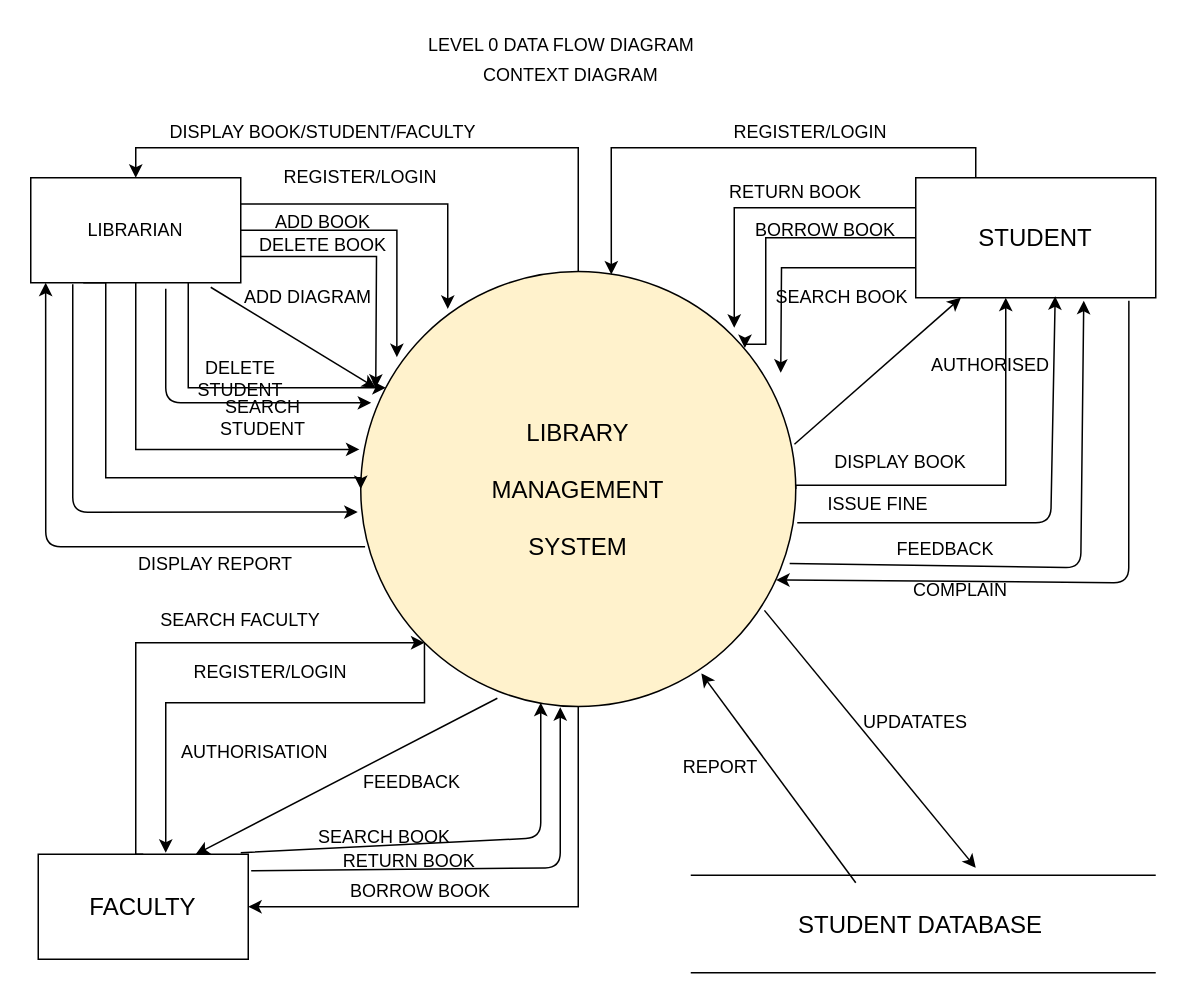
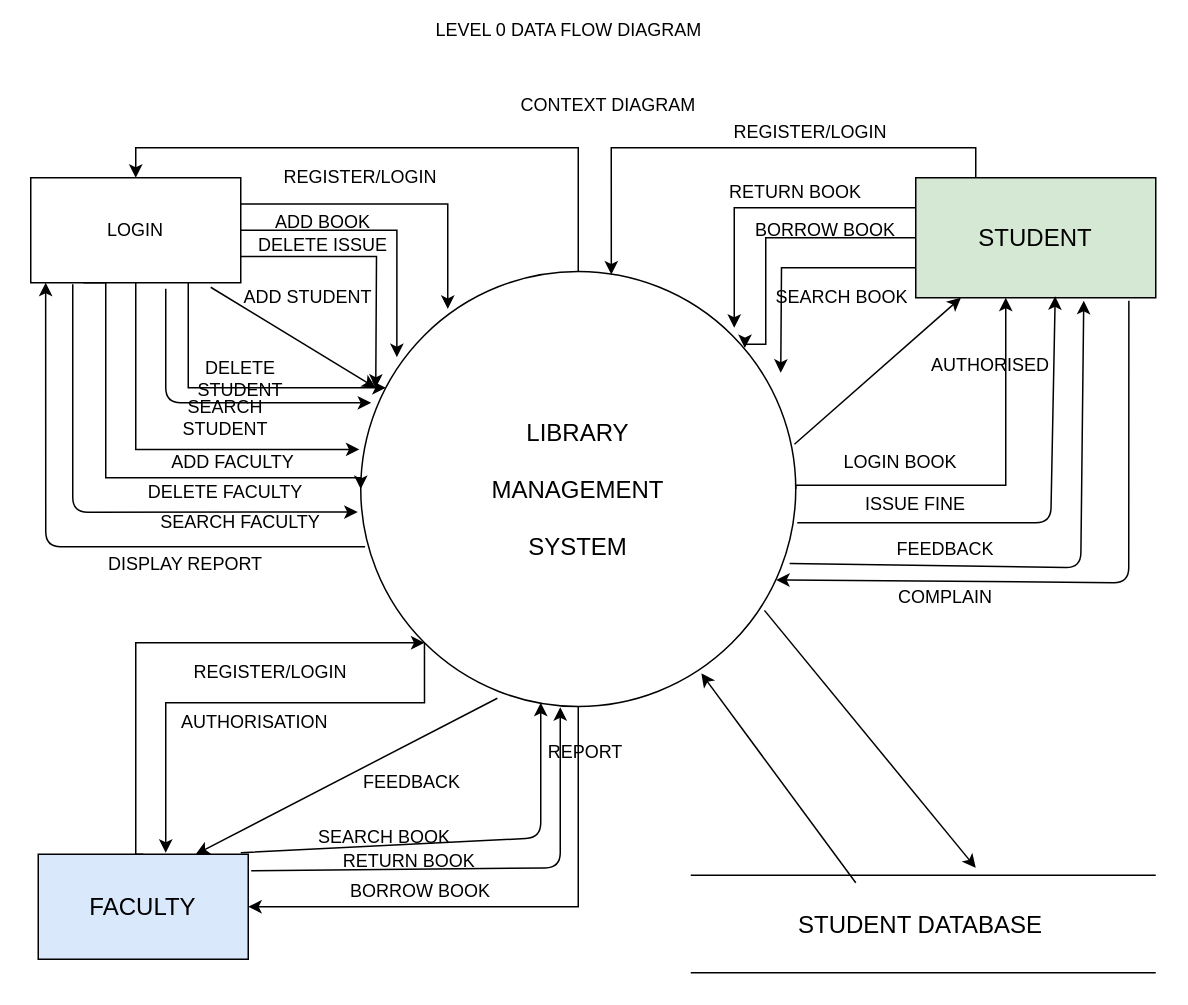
- <mxCell id="32" value="&amp;nbsp;LEVEL 0 DATA FLOW DIAGRAM" style="text;html=1;resizable=0;points=[];autosize=1;align=left;verticalAlign=top;spacingTop=-4;" parent="1" vertex="1"><mxGeometry x="280" y="20" width="190" height="20" as="geometry" /></mxCell>
+ <mxCell id="32" value="&amp;nbsp;LEVEL 0 DATA FLOW DIAGRAM" style="text;html=1;resizable=0;points=[];autosize=1;align=left;verticalAlign=top;spacingTop=-4;" parent="1" vertex="1"><mxGeometry x="285" y="10" width="190" height="20" as="geometry" /></mxCell>
- <mxCell id="67" value="CONTEXT DIAGRAM" style="text;html=1;resizable=0;points=[];autosize=1;align=left;verticalAlign=top;spacingTop=-4;" vertex="1" parent="1"><mxGeometry x="320" y="40" width="130" height="20" as="geometry" /></mxCell>
+ <mxCell id="67" value="CONTEXT DIAGRAM" style="text;html=1;resizable=0;points=[];autosize=1;align=left;verticalAlign=top;spacingTop=-4;" vertex="1" parent="1"><mxGeometry x="345" y="60" width="130" height="20" as="geometry" /></mxCell>
- <mxCell id="55" value="DISPLAY BOOK/STUDENT/FACULTY" style="text;html=1;strokeColor=none;fillColor=none;align=center;verticalAlign=middle;whiteSpace=wrap;rounded=0;" vertex="1" parent="1"><mxGeometry x="100" y="78" width="230" height="20" as="geometry" /></mxCell>
- <mxCell id="14" value="LIBRARIAN" style="rounded=0;whiteSpace=wrap;html=1;" parent="1" vertex="1"><mxGeometry x="20" y="118" width="140" height="70" as="geometry" /></mxCell>
+ <mxCell id="14" value="LOGIN" style="rounded=0;whiteSpace=wrap;html=1;" parent="1" vertex="1"><mxGeometry x="20" y="118" width="140" height="70" as="geometry" /></mxCell>
- <mxCell id="19" value="&lt;font size=&quot;3&quot;&gt;STUDENT&lt;/font&gt;" style="rounded=0;whiteSpace=wrap;html=1;" parent="1" vertex="1"><mxGeometry x="610" y="118" width="160" height="80" as="geometry" /></mxCell>
+ <mxCell id="19" value="&lt;font size=&quot;3&quot;&gt;STUDENT&lt;/font&gt;" style="rounded=0;whiteSpace=wrap;html=1;fillColor=#d5e8d4;" parent="1" vertex="1"><mxGeometry x="610" y="118" width="160" height="80" as="geometry" /></mxCell>
- <mxCell id="43" value="DELETE BOOK" style="text;html=1;strokeColor=none;fillColor=none;align=center;verticalAlign=middle;whiteSpace=wrap;rounded=0;" vertex="1" parent="1"><mxGeometry x="165" y="153" width="100" height="20" as="geometry" /></mxCell>
+ <mxCell id="43" value="DELETE ISSUE" style="text;html=1;strokeColor=none;fillColor=none;align=center;verticalAlign=middle;whiteSpace=wrap;rounded=0;" vertex="1" parent="1"><mxGeometry x="165" y="153" width="100" height="20" as="geometry" /></mxCell>
- <mxCell id="44" value="ADD DIAGRAM" style="text;html=1;strokeColor=none;fillColor=none;align=center;verticalAlign=middle;whiteSpace=wrap;rounded=0;" vertex="1" parent="1"><mxGeometry x="160" y="188" width="90" height="20" as="geometry" /></mxCell>
+ <mxCell id="44" value="ADD STUDENT" style="text;html=1;strokeColor=none;fillColor=none;align=center;verticalAlign=middle;whiteSpace=wrap;rounded=0;" vertex="1" parent="1"><mxGeometry x="160" y="188" width="90" height="20" as="geometry" /></mxCell>
- <mxCell id="48" value="SEARCH STUDENT" style="text;html=1;strokeColor=none;fillColor=none;align=center;verticalAlign=middle;whiteSpace=wrap;rounded=0;" vertex="1" parent="1"><mxGeometry x="120" y="268" width="110" height="20" as="geometry" /></mxCell>
+ <mxCell id="48" value="SEARCH STUDENT" style="text;html=1;strokeColor=none;fillColor=none;align=center;verticalAlign=middle;whiteSpace=wrap;rounded=0;" vertex="1" parent="1"><mxGeometry x="95" y="268" width="110" height="20" as="geometry" /></mxCell>
+ <mxCell id="47" value="ADD FACULTY" style="text;html=1;strokeColor=none;fillColor=none;align=center;verticalAlign=middle;whiteSpace=wrap;rounded=0;" vertex="1" parent="1"><mxGeometry x="110" y="298" width="90" height="20" as="geometry" /></mxCell>
- <mxCell id="35" value="DISPLAY BOOK " style="text;html=1;strokeColor=none;fillColor=none;align=center;verticalAlign=middle;whiteSpace=wrap;rounded=0;" vertex="1" parent="1"><mxGeometry x="550" y="298" width="100" height="20" as="geometry" /></mxCell>
+ <mxCell id="35" value="LOGIN BOOK " style="text;html=1;strokeColor=none;fillColor=none;align=center;verticalAlign=middle;whiteSpace=wrap;rounded=0;" vertex="1" parent="1"><mxGeometry x="550" y="298" width="100" height="20" as="geometry" /></mxCell>
- <mxCell id="7" value="&lt;div&gt;&lt;font size=&quot;3&quot;&gt;LIBRARY &lt;br&gt;&lt;/font&gt;&lt;/div&gt;&lt;div&gt;&lt;font size=&quot;3&quot;&gt;&lt;br&gt;&lt;/font&gt;&lt;/div&gt;&lt;div&gt;&lt;font size=&quot;3&quot;&gt;MANAGEMENT&lt;/font&gt;&lt;/div&gt;&lt;div&gt;&lt;font size=&quot;3&quot;&gt;&lt;br&gt;&lt;/font&gt;&lt;/div&gt;&lt;div&gt;&lt;font size=&quot;3&quot;&gt;SYSTEM&lt;br&gt;&lt;/font&gt;&lt;/div&gt;" style="ellipse;whiteSpace=wrap;html=1;aspect=fixed;fillColor=#fff2cc;" parent="1" vertex="1"><mxGeometry x="240" y="180.5" width="290" height="290" as="geometry" /></mxCell>
+ <mxCell id="7" value="&lt;div&gt;&lt;font size=&quot;3&quot;&gt;LIBRARY &lt;br&gt;&lt;/font&gt;&lt;/div&gt;&lt;div&gt;&lt;font size=&quot;3&quot;&gt;&lt;br&gt;&lt;/font&gt;&lt;/div&gt;&lt;div&gt;&lt;font size=&quot;3&quot;&gt;MANAGEMENT&lt;/font&gt;&lt;/div&gt;&lt;div&gt;&lt;font size=&quot;3&quot;&gt;&lt;br&gt;&lt;/font&gt;&lt;/div&gt;&lt;div&gt;&lt;font size=&quot;3&quot;&gt;SYSTEM&lt;br&gt;&lt;/font&gt;&lt;/div&gt;" style="ellipse;whiteSpace=wrap;html=1;aspect=fixed;" parent="1" vertex="1"><mxGeometry x="240" y="180.5" width="290" height="290" as="geometry" /></mxCell>
+ <mxCell id="46" value="DELETE FACULTY" style="text;html=1;strokeColor=none;fillColor=none;align=center;verticalAlign=middle;whiteSpace=wrap;rounded=0;" vertex="1" parent="1"><mxGeometry x="95" y="318" width="110" height="20" as="geometry" /></mxCell>
- <mxCell id="38" value="ISSUE FINE" style="text;html=1;strokeColor=none;fillColor=none;align=center;verticalAlign=middle;whiteSpace=wrap;rounded=0;" vertex="1" parent="1"><mxGeometry x="550" y="325.5" width="70" height="20" as="geometry" /></mxCell>
+ <mxCell id="38" value="ISSUE FINE" style="text;html=1;strokeColor=none;fillColor=none;align=center;verticalAlign=middle;whiteSpace=wrap;rounded=0;" vertex="1" parent="1"><mxGeometry x="575" y="325.5" width="70" height="20" as="geometry" /></mxCell>
- <mxCell id="56" value="DISPLAY REPORT" style="text;html=1;resizable=0;points=[];autosize=1;align=left;verticalAlign=top;spacingTop=-4;" vertex="1" parent="1"><mxGeometry x="90" y="365.5" width="120" height="20" as="geometry" /></mxCell>
+ <mxCell id="56" value="DISPLAY REPORT" style="text;html=1;resizable=0;points=[];autosize=1;align=left;verticalAlign=top;spacingTop=-4;" vertex="1" parent="1"><mxGeometry x="70" y="365.5" width="120" height="20" as="geometry" /></mxCell>
- <mxCell id="66" value="COMPLAIN" style="text;html=1;strokeColor=none;fillColor=none;align=center;verticalAlign=middle;whiteSpace=wrap;rounded=0;" vertex="1" parent="1"><mxGeometry x="620" y="383" width="40" height="20" as="geometry" /></mxCell>
+ <mxCell id="66" value="COMPLAIN" style="text;html=1;strokeColor=none;fillColor=none;align=center;verticalAlign=middle;whiteSpace=wrap;rounded=0;" vertex="1" parent="1"><mxGeometry x="610" y="388" width="40" height="20" as="geometry" /></mxCell>
- <mxCell id="49" value="SEARCH FACULTY" style="text;html=1;strokeColor=none;fillColor=none;align=center;verticalAlign=middle;whiteSpace=wrap;rounded=0;" vertex="1" parent="1"><mxGeometry x="105" y="403" width="110" height="20" as="geometry" /></mxCell>
+ <mxCell id="49" value="SEARCH FACULTY" style="text;html=1;strokeColor=none;fillColor=none;align=center;verticalAlign=middle;whiteSpace=wrap;rounded=0;" vertex="1" parent="1"><mxGeometry x="105" y="338" width="110" height="20" as="geometry" /></mxCell>
- <mxCell id="64" value="UPDATATES" style="text;html=1;strokeColor=none;fillColor=none;align=center;verticalAlign=middle;whiteSpace=wrap;rounded=0;" vertex="1" parent="1"><mxGeometry x="590" y="471" width="40" height="20" as="geometry" /></mxCell>
- <mxCell id="61" value="AUTHORISATION" style="text;html=1;strokeColor=none;fillColor=none;align=center;verticalAlign=middle;whiteSpace=wrap;rounded=0;" vertex="1" parent="1"><mxGeometry x="150" y="491" width="39" height="20" as="geometry" /></mxCell>
+ <mxCell id="61" value="AUTHORISATION" style="text;html=1;strokeColor=none;fillColor=none;align=center;verticalAlign=middle;whiteSpace=wrap;rounded=0;" vertex="1" parent="1"><mxGeometry x="150" y="471" width="39" height="20" as="geometry" /></mxCell>
- <mxCell id="62" value="REPORT" style="text;html=1;strokeColor=none;fillColor=none;align=center;verticalAlign=middle;whiteSpace=wrap;rounded=0;" vertex="1" parent="1"><mxGeometry x="460" y="501" width="40" height="20" as="geometry" /></mxCell>
+ <mxCell id="62" value="REPORT" style="text;html=1;strokeColor=none;fillColor=none;align=center;verticalAlign=middle;whiteSpace=wrap;rounded=0;" vertex="1" parent="1"><mxGeometry x="370" y="491" width="40" height="20" as="geometry" /></mxCell>
- <mxCell id="21" value="&lt;font size=&quot;3&quot;&gt;FACULTY&lt;/font&gt;" style="rounded=0;whiteSpace=wrap;html=1;" parent="1" vertex="1"><mxGeometry x="25" y="569" width="140" height="70" as="geometry" /></mxCell>
+ <mxCell id="21" value="&lt;font size=&quot;3&quot;&gt;FACULTY&lt;/font&gt;" style="rounded=0;whiteSpace=wrap;html=1;fillColor=#dae8fc;" parent="1" vertex="1"><mxGeometry x="25" y="569" width="140" height="70" as="geometry" /></mxCell>
